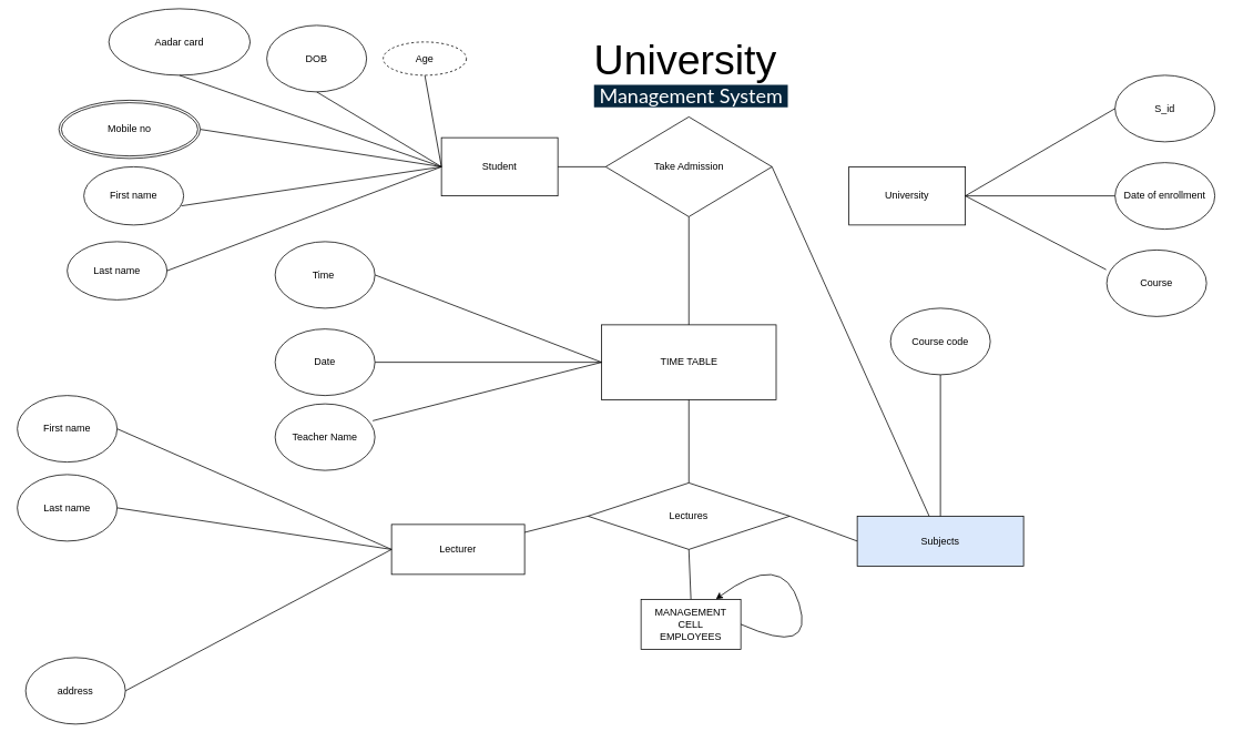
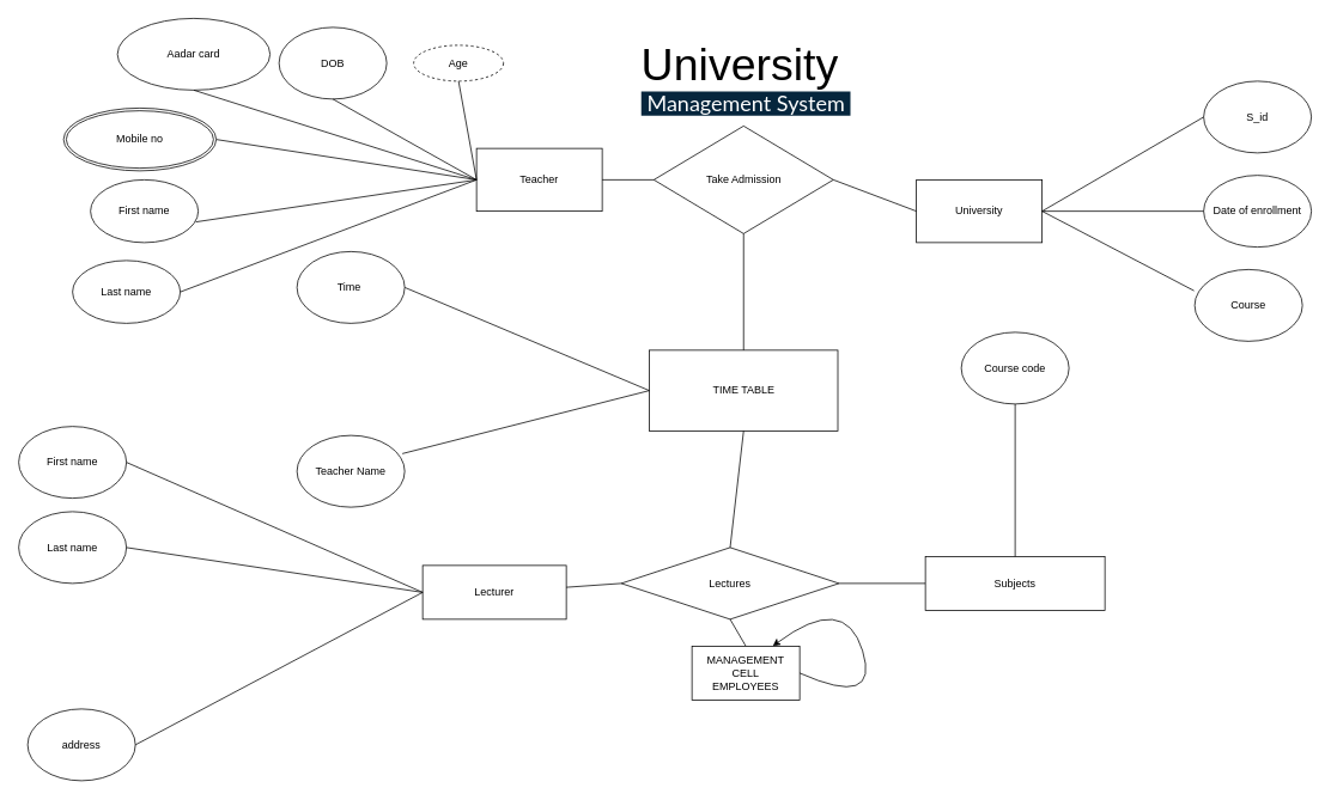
- <mxCell id="39" value="Aadar card" style="ellipse;whiteSpace=wrap;html=1;" vertex="1" parent="1"><mxGeometry x="130" y="10" width="170" height="80" as="geometry" /></mxCell>
+ <mxCell id="39" value="Aadar card" style="ellipse;whiteSpace=wrap;html=1;" vertex="1" parent="1"><mxGeometry x="130" y="20" width="170" height="80" as="geometry" /></mxCell>
- <mxCell id="43" value="DOB" style="ellipse;whiteSpace=wrap;html=1;" vertex="1" parent="1"><mxGeometry x="320" y="30" width="120" height="80" as="geometry" /></mxCell>
+ <mxCell id="43" value="DOB" style="ellipse;whiteSpace=wrap;html=1;" vertex="1" parent="1"><mxGeometry x="310" y="30" width="120" height="80" as="geometry" /></mxCell>
- <mxCell id="4" value="Student" style="rounded=0;whiteSpace=wrap;html=1;" vertex="1" parent="1"><mxGeometry x="530" y="165" width="140" height="70" as="geometry" /></mxCell>
+ <mxCell id="4" value="Teacher" style="rounded=0;whiteSpace=wrap;html=1;" vertex="1" parent="1"><mxGeometry x="530" y="165" width="140" height="70" as="geometry" /></mxCell>
- <mxCell id="17" value="Time&amp;nbsp;" style="ellipse;whiteSpace=wrap;html=1;" vertex="1" parent="1"><mxGeometry x="330" y="290" width="120" height="80" as="geometry" /></mxCell>
+ <mxCell id="17" value="Time&amp;nbsp;" style="ellipse;whiteSpace=wrap;html=1;" vertex="1" parent="1"><mxGeometry x="330" y="280" width="120" height="80" as="geometry" /></mxCell>
- <mxCell id="42" value="" style="endArrow=none;html=1;exitX=1;exitY=0.5;exitDx=0;exitDy=0;" edge="1" parent="1" source="2" target="32"><mxGeometry width="50" height="50" relative="1" as="geometry"><mxPoint x="930" y="240" as="sourcePoint" /><mxPoint x="980" y="190" as="targetPoint" /></mxGeometry></mxCell>
+ <mxCell id="42" value="" style="endArrow=none;html=1;exitX=1;exitY=0.5;exitDx=0;exitDy=0;entryX=0;entryY=0.5;entryDx=0;entryDy=0;" edge="1" parent="1" source="2" target="3"><mxGeometry width="50" height="50" relative="1" as="geometry"><mxPoint x="930" y="240" as="sourcePoint" /><mxPoint x="980" y="190" as="targetPoint" /></mxGeometry></mxCell>
- <mxCell id="18" value="Date" style="ellipse;whiteSpace=wrap;html=1;" vertex="1" parent="1"><mxGeometry x="330" y="395" width="120" height="80" as="geometry" /></mxCell>
- <mxCell id="15" value="" style="endArrow=none;html=1;entryX=1;entryY=0.5;entryDx=0;entryDy=0;exitX=1;exitY=0.5;exitDx=0;exitDy=0;" edge="1" parent="1" source="18" target="12"><mxGeometry width="50" height="50" relative="1" as="geometry"><mxPoint x="1160" y="680" as="sourcePoint" /><mxPoint x="840" y="550" as="targetPoint" /></mxGeometry></mxCell>
- <mxCell id="21" value="Lectures" style="rhombus;whiteSpace=wrap;html=1;" vertex="1" parent="1"><mxGeometry x="706.25" y="580" width="242.5" height="80" as="geometry" /></mxCell>
+ <mxCell id="21" value="Lectures" style="rhombus;whiteSpace=wrap;html=1;" vertex="1" parent="1"><mxGeometry x="691.25" y="610" width="242.5" height="80" as="geometry" /></mxCell>
- <mxCell id="32" value="Subjects" style="rounded=0;whiteSpace=wrap;html=1;fillColor=#dae8fc;" vertex="1" parent="1"><mxGeometry x="1030" y="620" width="200" height="60" as="geometry" /></mxCell>
+ <mxCell id="32" value="Subjects" style="rounded=0;whiteSpace=wrap;html=1;" vertex="1" parent="1"><mxGeometry x="1030" y="620" width="200" height="60" as="geometry" /></mxCell>
